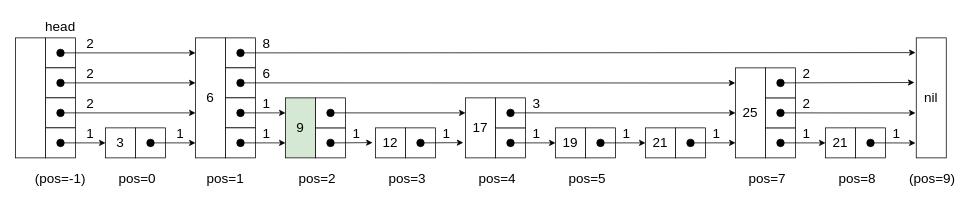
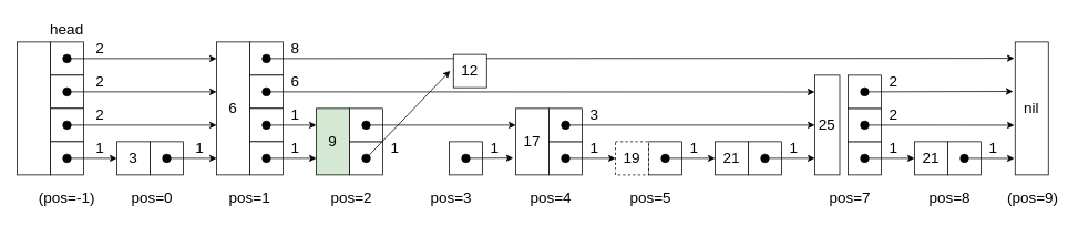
- <mxCell id="83" value="25" style="rounded=0;whiteSpace=wrap;html=1;fontSize=18;" parent="2" vertex="1"><mxGeometry x="960" y="70" width="40" height="120" as="geometry" /></mxCell>
+ <mxCell id="83" value="25" style="rounded=0;whiteSpace=wrap;html=1;fontSize=18;" parent="2" vertex="1"><mxGeometry x="960" y="70" width="30" height="120" as="geometry" /></mxCell>
- <mxCell id="60" value="12" style="rounded=0;whiteSpace=wrap;html=1;fontSize=18;" parent="2" vertex="1"><mxGeometry x="480" y="150" width="40" height="40" as="geometry" /></mxCell>
+ <mxCell id="60" value="12" style="rounded=0;whiteSpace=wrap;html=1;fontSize=18;" parent="2" vertex="1"><mxGeometry x="525" y="45" width="40" height="40" as="geometry" /></mxCell>
- <mxCell id="73" value="19" style="rounded=0;whiteSpace=wrap;html=1;fontSize=18;" parent="2" vertex="1"><mxGeometry x="720" y="150" width="40" height="40" as="geometry" /></mxCell>
+ <mxCell id="73" value="19" style="rounded=0;whiteSpace=wrap;html=1;fontSize=18;dashed=1;" parent="2" vertex="1"><mxGeometry x="720" y="150" width="40" height="40" as="geometry" /></mxCell>
